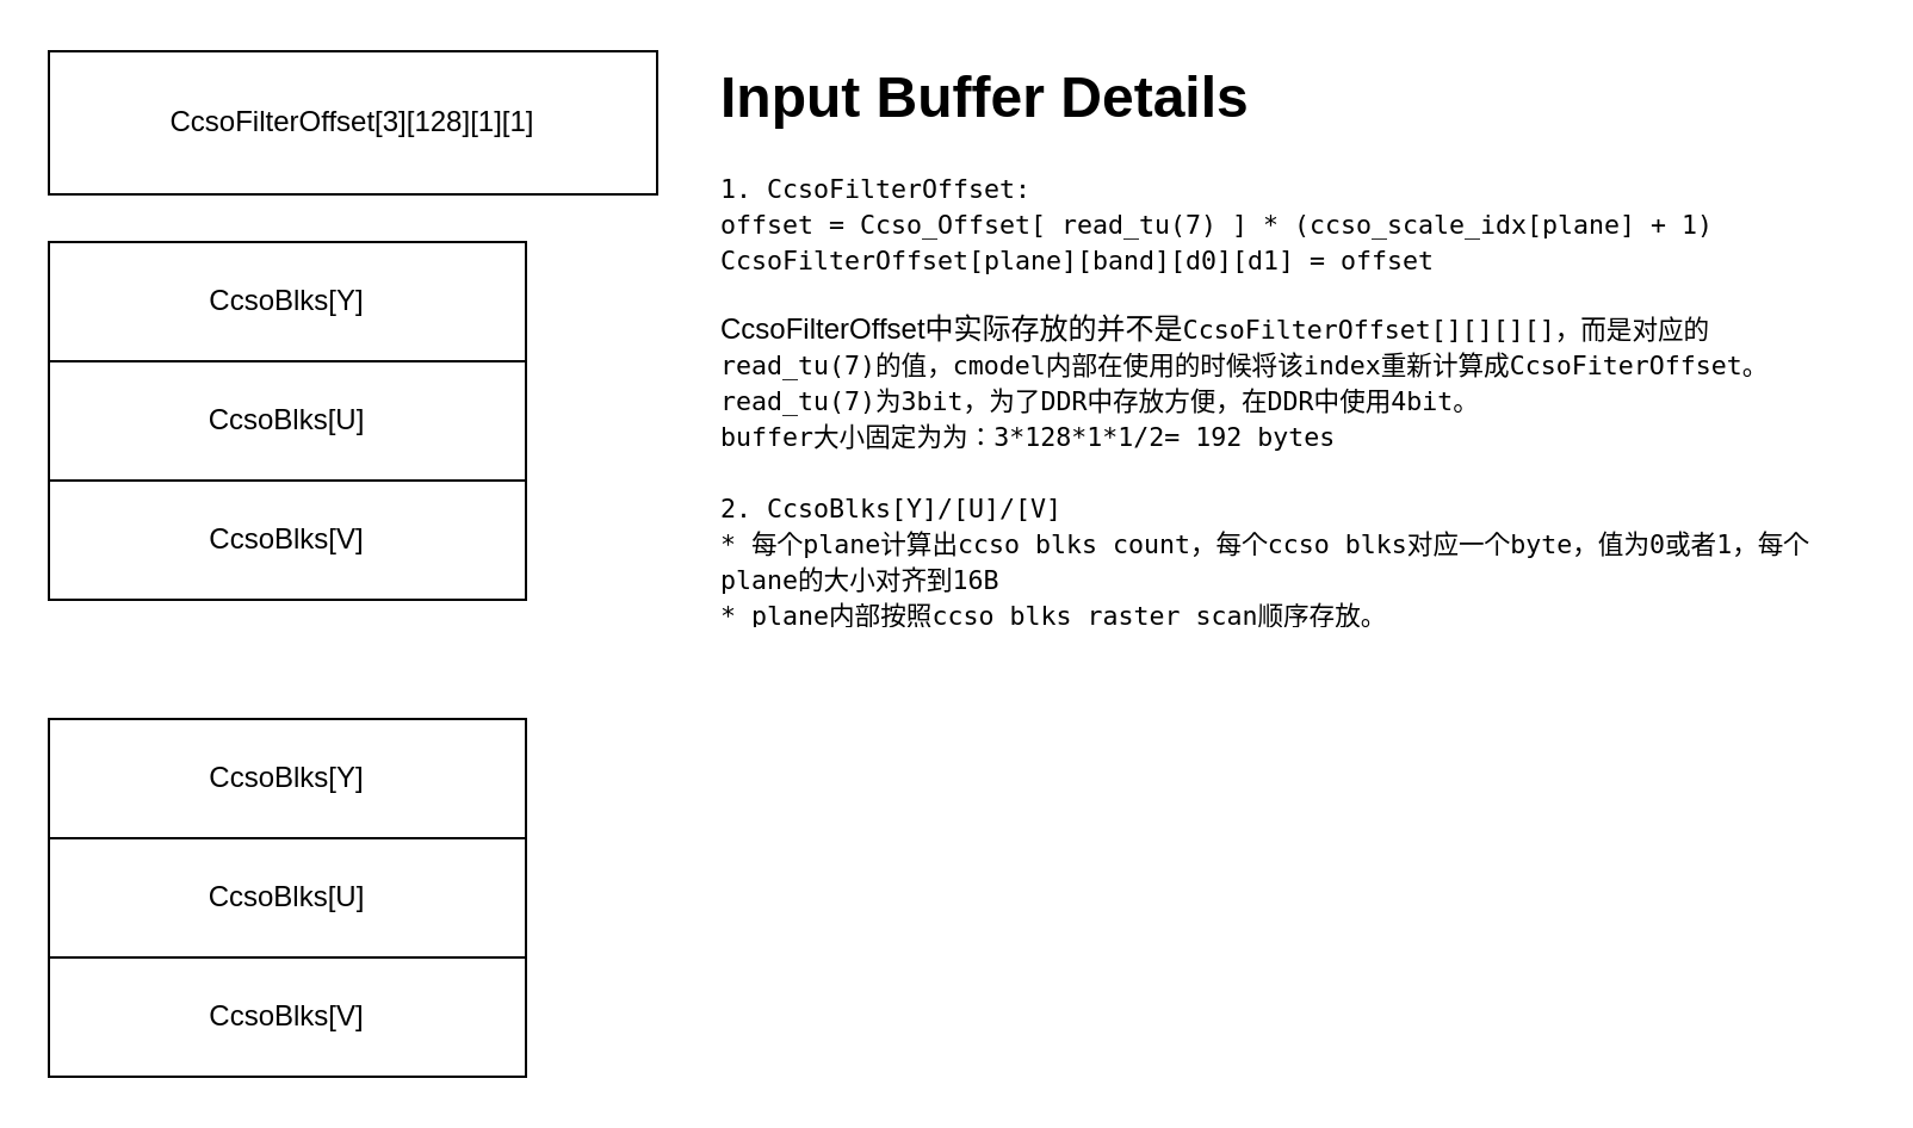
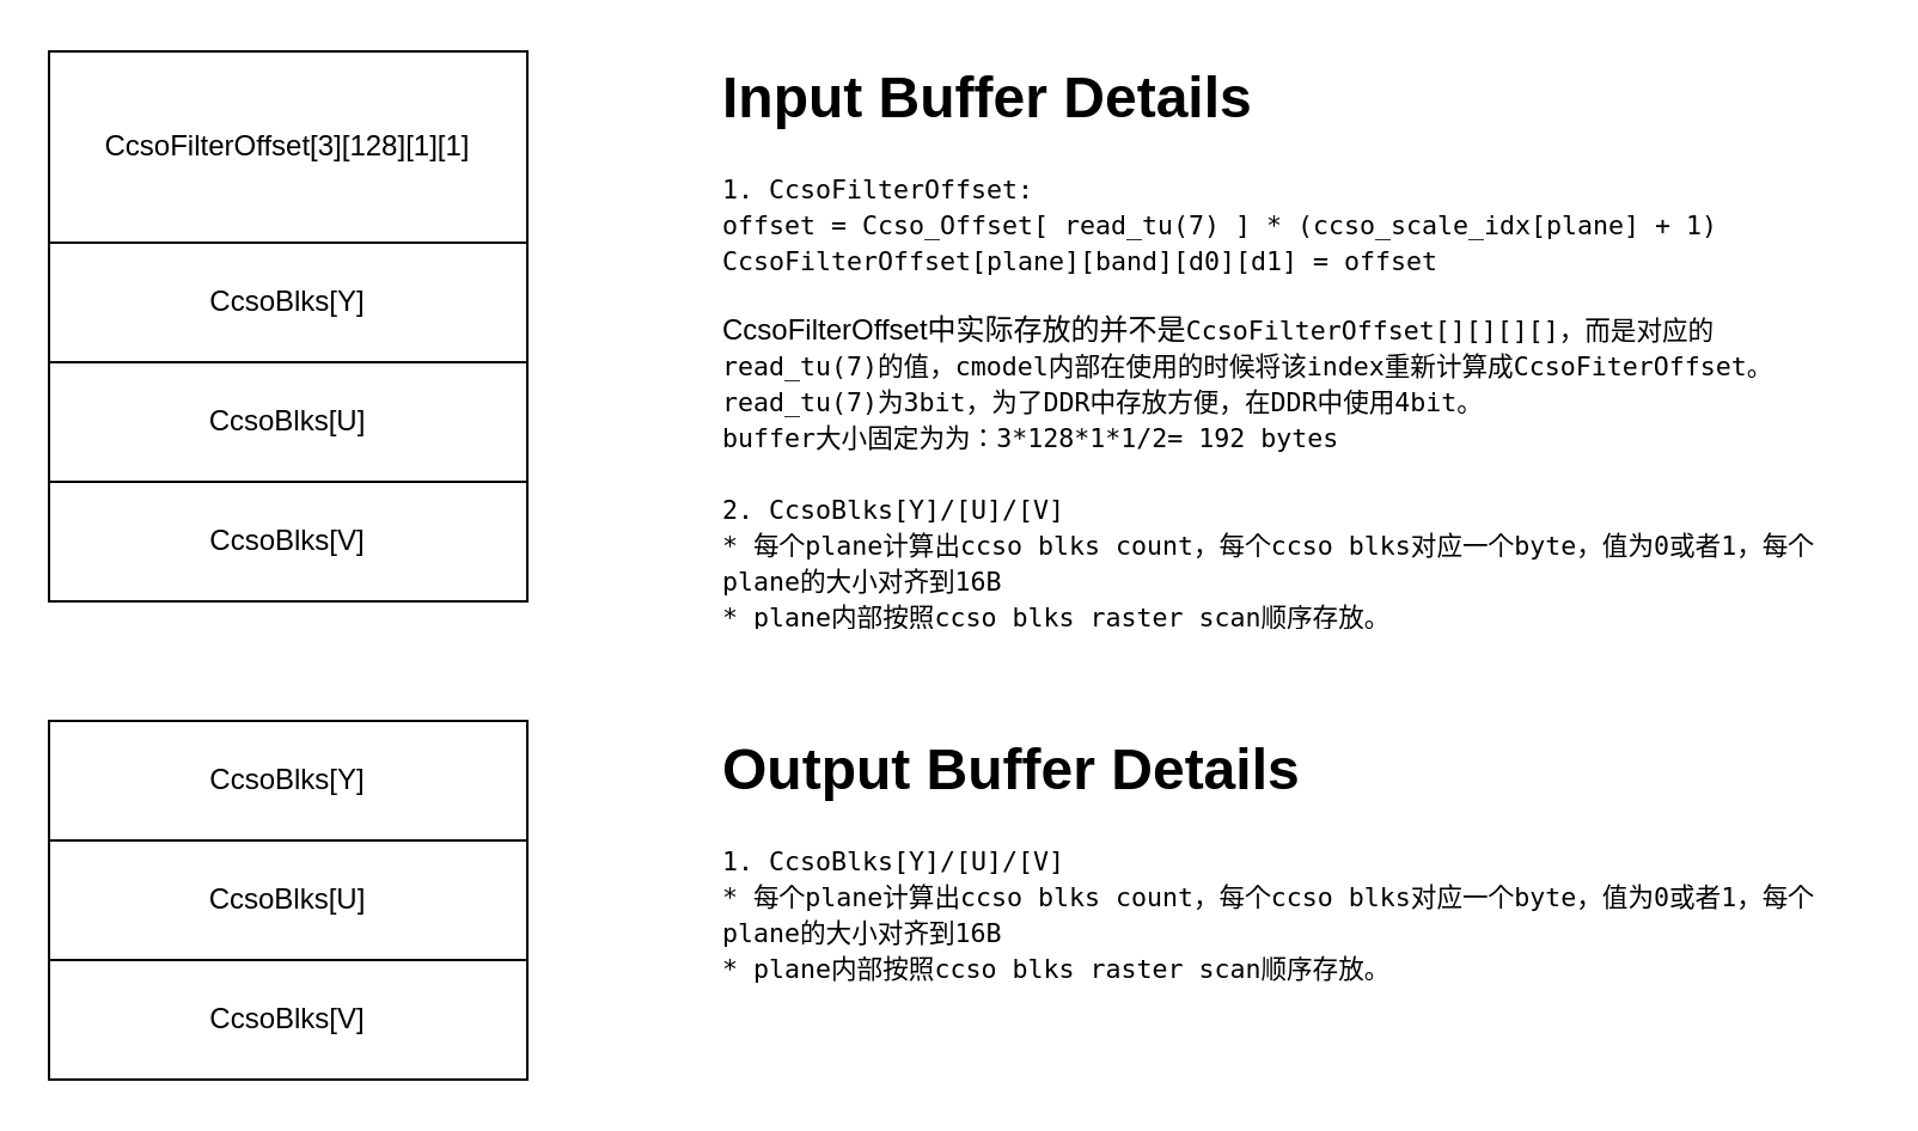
- <mxCell id="2" value="CcsoFilterOffset[3][128][1][1]" style="rounded=0;whiteSpace=wrap;html=1;" parent="1" vertex="1"><mxGeometry x="20" y="21" width="255" height="60" as="geometry" /></mxCell>
+ <mxCell id="2" value="CcsoFilterOffset[3][128][1][1]" style="rounded=0;whiteSpace=wrap;html=1;" parent="1" vertex="1"><mxGeometry x="20" y="21" width="200" height="80" as="geometry" /></mxCell>
+ <mxCell id="10" value="&lt;h1 style=&quot;margin-top: 0px;&quot;&gt;Output Buffer Details&lt;/h1&gt;&lt;div&gt;&lt;span style=&quot;font-size: 10.8px; font-family: Menlo, Consolas, &amp;quot;DejaVu Sans Mono&amp;quot;, Monaco, monospace; orphans: 3; widows: 3; background-color: transparent;&quot;&gt;1. CcsoBlks[Y]/[U]/[V]&lt;/span&gt;&lt;br&gt;&lt;/div&gt;&lt;div style=&quot;orphans: 3; widows: 3;&quot;&gt;&lt;font face=&quot;Menlo, Consolas, DejaVu Sans Mono, Monaco, monospace&quot;&gt;&lt;span style=&quot;font-size: 10.8px;&quot;&gt;* 每个plane计算出ccso blks count，每个&lt;/span&gt;&lt;/font&gt;&lt;span style=&quot;font-family: Menlo, Consolas, &amp;quot;DejaVu Sans Mono&amp;quot;, Monaco, monospace; font-size: 10.8px;&quot;&gt;ccso blks&lt;/span&gt;&lt;font face=&quot;Menlo, Consolas, DejaVu Sans Mono, Monaco, monospace&quot;&gt;&lt;span style=&quot;font-size: 10.8px;&quot;&gt;对应一个byte，值为0或者1，每个plane的大小对齐到16B&lt;/span&gt;&lt;/font&gt;&lt;/div&gt;&lt;div style=&quot;orphans: 3; widows: 3;&quot;&gt;&lt;font face=&quot;Menlo, Consolas, DejaVu Sans Mono, Monaco, monospace&quot;&gt;&lt;span style=&quot;font-size: 10.8px;&quot;&gt;* plane内部按照ccso blks raster scan顺序存放。&lt;/span&gt;&lt;/font&gt;&lt;/div&gt;" style="text;html=1;whiteSpace=wrap;overflow=hidden;rounded=0;" parent="1" vertex="1"><mxGeometry x="300" y="301" width="480" height="150" as="geometry" /></mxCell>
